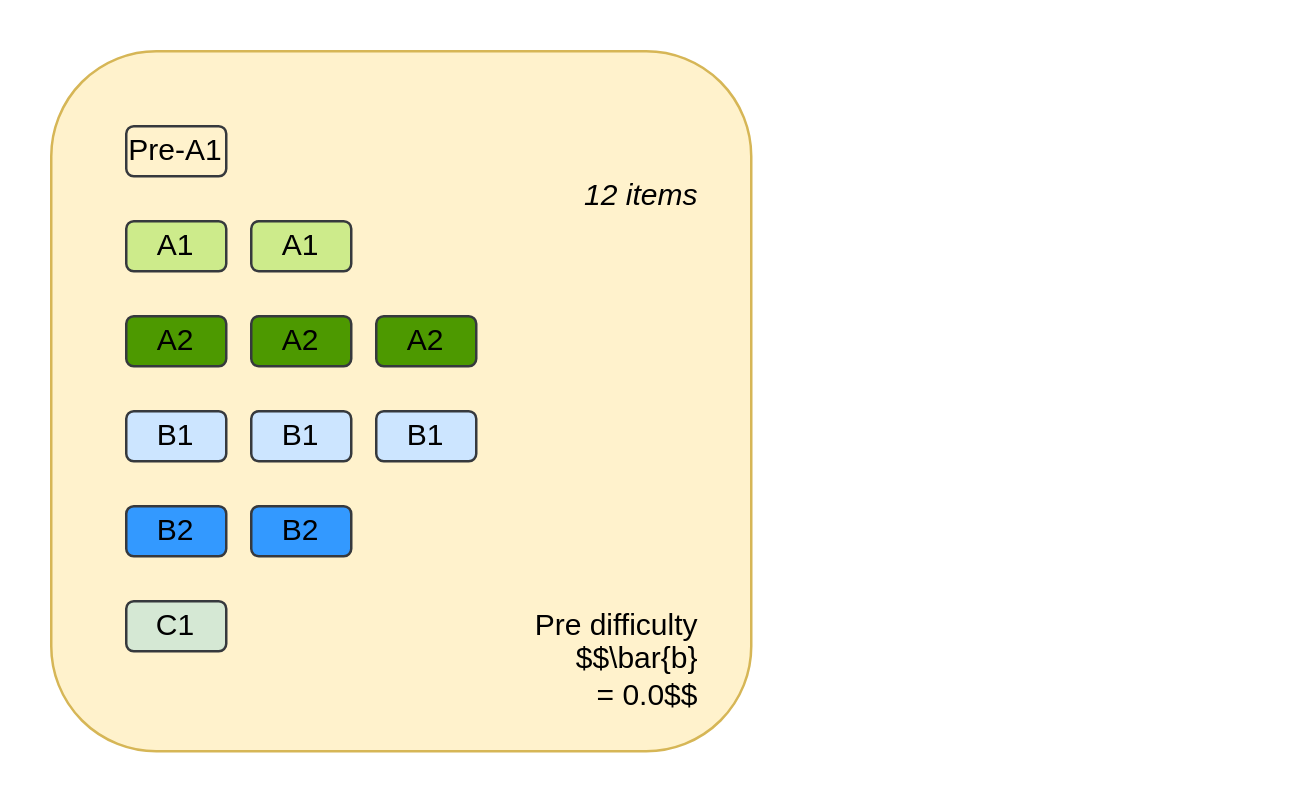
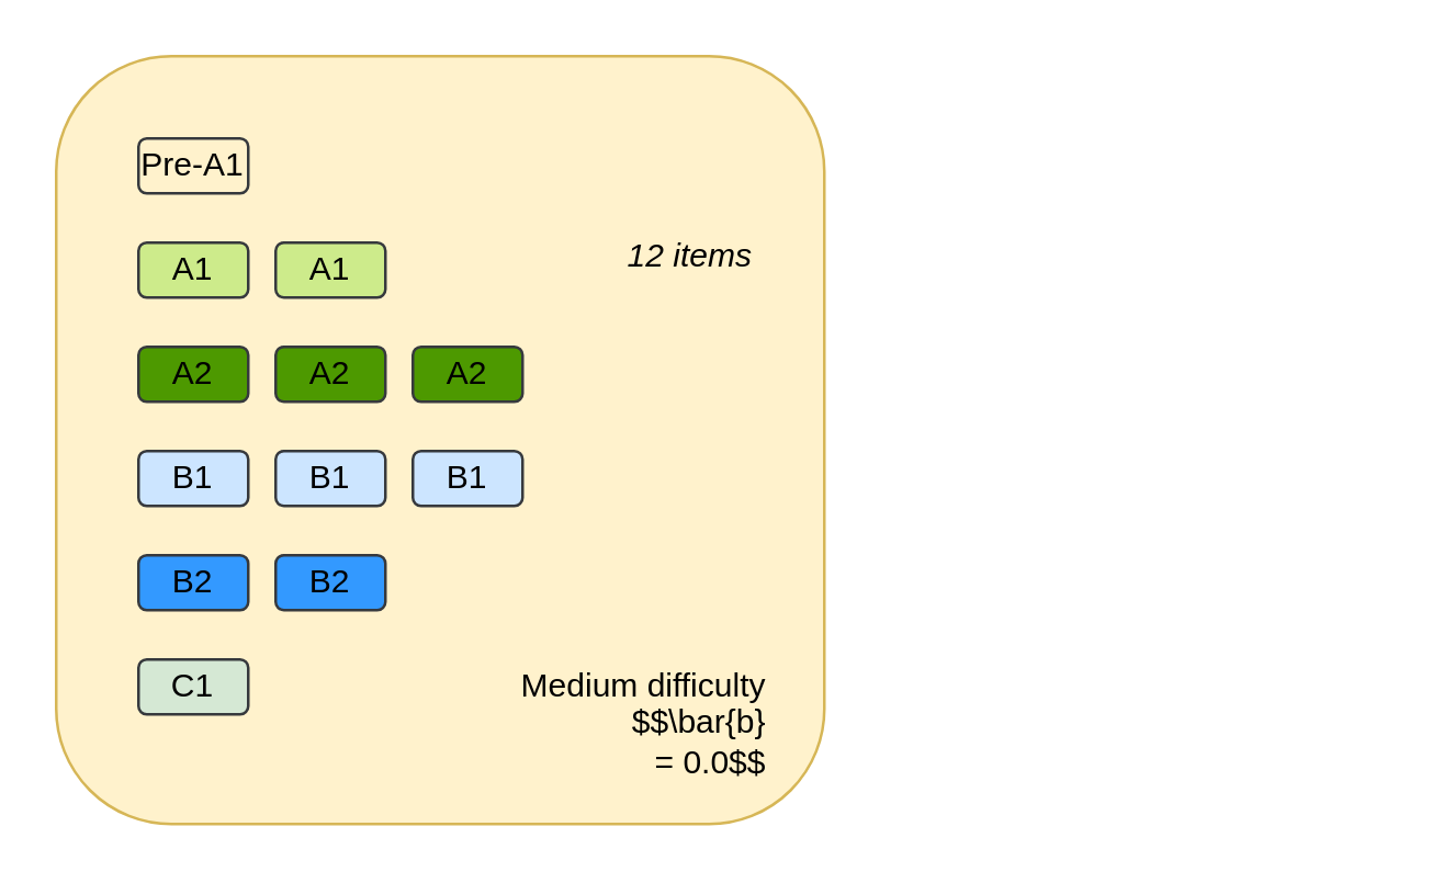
- <mxCell id="16" value="&lt;i&gt;12 items&lt;/i&gt;" style="text;html=1;strokeColor=none;fillColor=none;align=right;verticalAlign=middle;whiteSpace=wrap;rounded=0;labelBackgroundColor=none;" vertex="1" parent="1"><mxGeometry x="201" y="68" width="80" height="20" as="geometry" /></mxCell>
+ <mxCell id="16" value="&lt;i&gt;12 items&lt;/i&gt;" style="text;html=1;strokeColor=none;fillColor=none;align=right;verticalAlign=middle;whiteSpace=wrap;rounded=0;labelBackgroundColor=none;" vertex="1" parent="1"><mxGeometry x="196" y="83" width="80" height="20" as="geometry" /></mxCell>
- <mxCell id="17" value="Pre difficulty" style="text;html=1;strokeColor=none;fillColor=none;align=right;verticalAlign=middle;whiteSpace=wrap;rounded=0;labelBackgroundColor=none;" vertex="1" parent="1"><mxGeometry x="171" y="240" width="110" height="20" as="geometry" /></mxCell>
+ <mxCell id="17" value="Medium difficulty" style="text;html=1;strokeColor=none;fillColor=none;align=right;verticalAlign=middle;whiteSpace=wrap;rounded=0;labelBackgroundColor=none;" vertex="1" parent="1"><mxGeometry x="171" y="240" width="110" height="20" as="geometry" /></mxCell>
